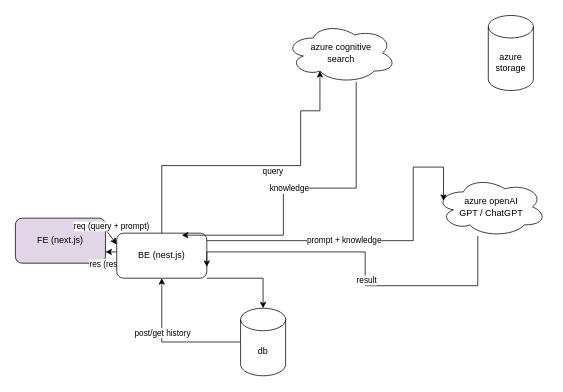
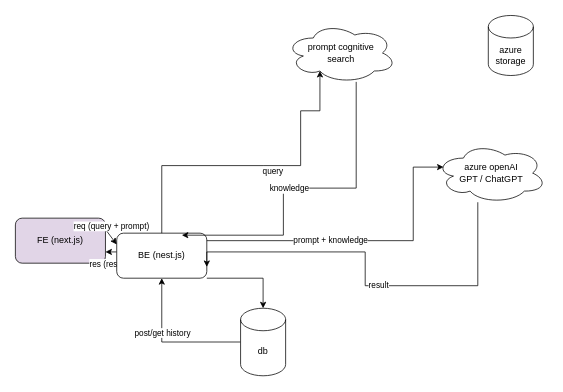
- <mxCell id="2" value="azure cognitive&lt;br style=&quot;border-color: var(--border-color);&quot;&gt;search" style="ellipse;shape=cloud;whiteSpace=wrap;html=1;" vertex="1" parent="1"><mxGeometry x="380" y="30" width="147.5" height="80" as="geometry" /></mxCell>
+ <mxCell id="2" value="prompt cognitive&lt;br style=&quot;border-color: var(--border-color);&quot;&gt;search" style="ellipse;shape=cloud;whiteSpace=wrap;html=1;" vertex="1" parent="1"><mxGeometry x="380" y="30" width="147.5" height="80" as="geometry" /></mxCell>
- <mxCell id="12" value="azure storage" style="shape=cylinder3;whiteSpace=wrap;html=1;boundedLbl=1;backgroundOutline=1;size=15;" vertex="1" parent="1"><mxGeometry x="650" y="20" width="60" height="100" as="geometry" /></mxCell>
+ <mxCell id="12" value="azure storage" style="shape=cylinder3;whiteSpace=wrap;html=1;boundedLbl=1;backgroundOutline=1;size=15;" vertex="1" parent="1"><mxGeometry x="650" y="20" width="60" height="80" as="geometry" /></mxCell>
- <mxCell id="17" value="azure openAI&lt;br&gt;GPT / ChatGPT" style="ellipse;shape=cloud;whiteSpace=wrap;html=1;" vertex="1" parent="1"><mxGeometry x="580" y="235" width="147.5" height="80" as="geometry" /></mxCell>
+ <mxCell id="17" value="azure openAI&lt;br&gt;GPT / ChatGPT" style="ellipse;shape=cloud;whiteSpace=wrap;html=1;" vertex="1" parent="1"><mxGeometry x="580" y="190" width="147.5" height="80" as="geometry" /></mxCell>
